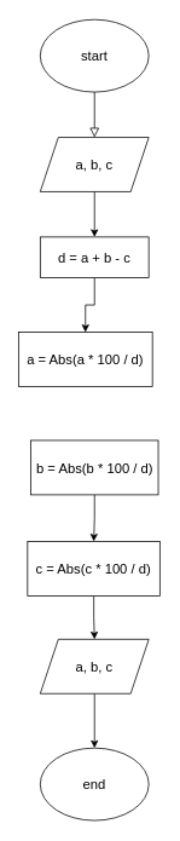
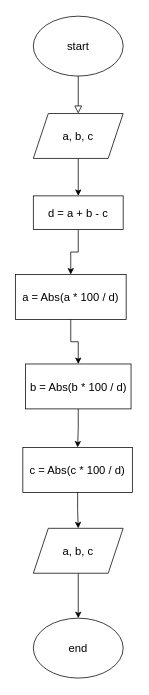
+ <mxCell id="8" style="edgeStyle=orthogonalEdgeStyle;rounded=0;orthogonalLoop=1;jettySize=auto;html=1;fontSize=15;" edge="1" parent="1" source="9" target="14"><mxGeometry relative="1" as="geometry" /></mxCell>
